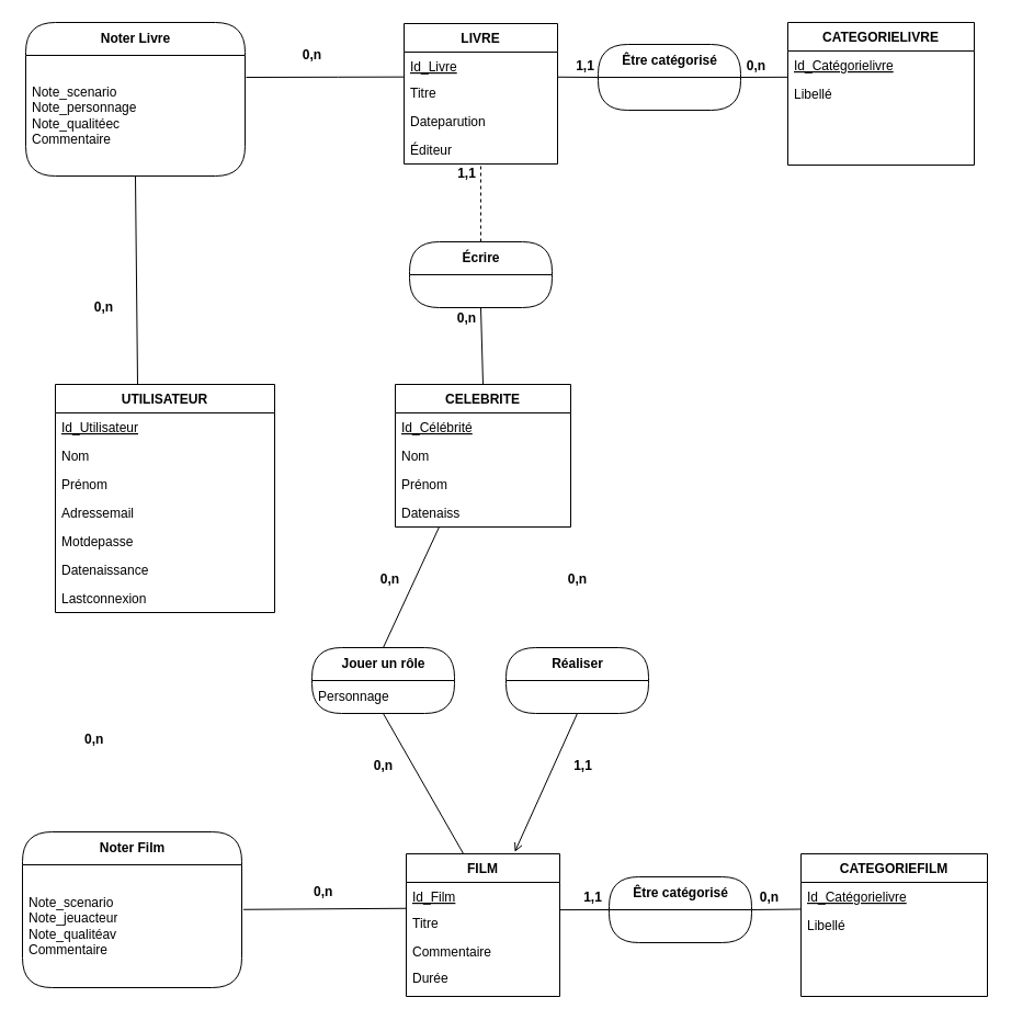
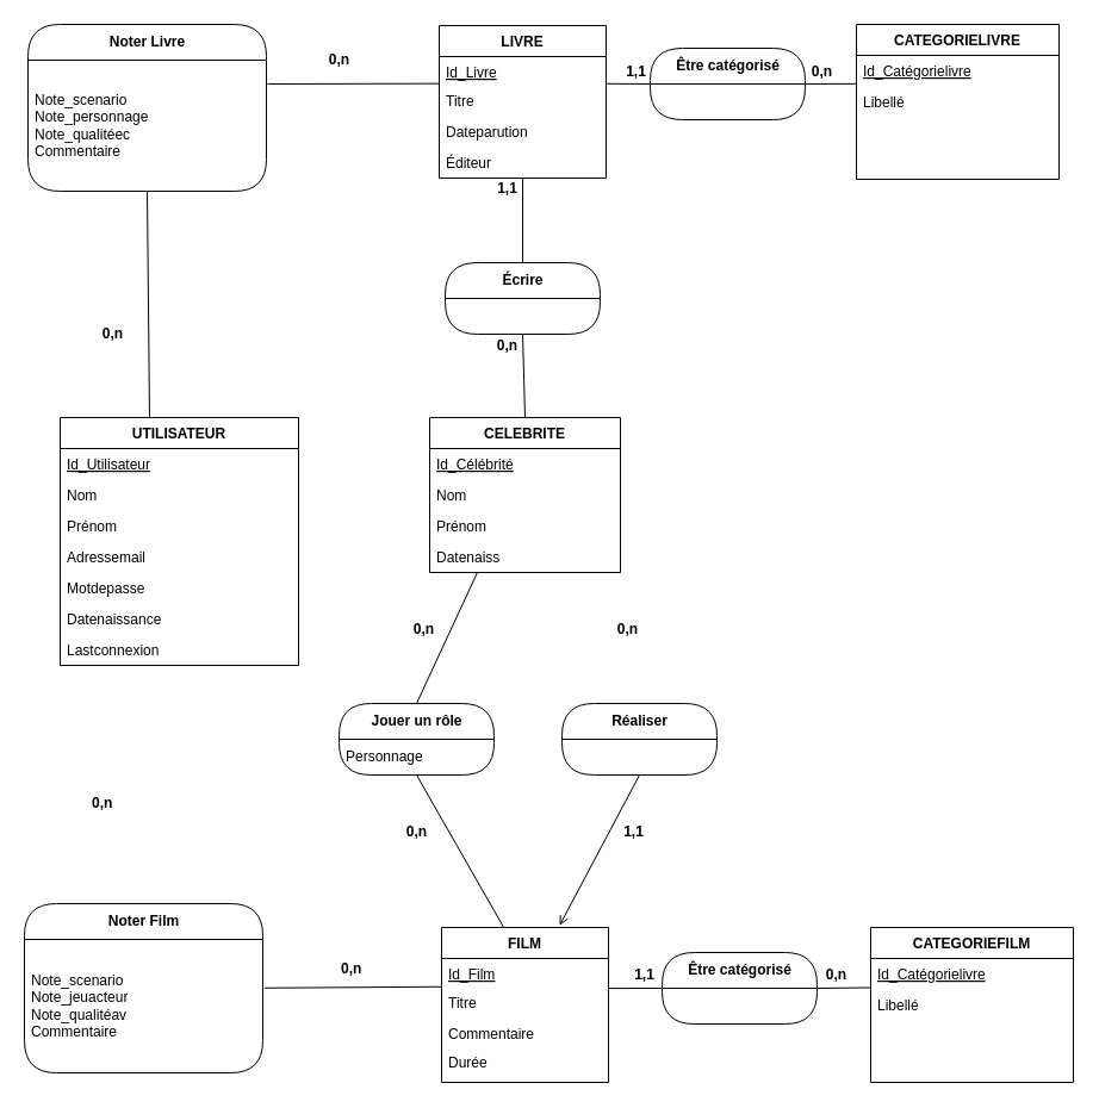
- <mxCell id="44" value="" style="endArrow=none;html=1;entryX=0.5;entryY=1;entryDx=0;entryDy=0;exitX=0.5;exitY=0;exitDx=0;exitDy=0;endFill=0;dashed=1;" parent="1" source="10" target="50" edge="1"><mxGeometry width="50" height="50" relative="1" as="geometry"><mxPoint x="438" y="240" as="sourcePoint" /><mxPoint x="528" y="190" as="targetPoint" /></mxGeometry></mxCell>
+ <mxCell id="44" value="" style="endArrow=none;html=1;entryX=0.5;entryY=1;entryDx=0;entryDy=0;exitX=0.5;exitY=0;exitDx=0;exitDy=0;endFill=0;" parent="1" source="10" target="50" edge="1"><mxGeometry width="50" height="50" relative="1" as="geometry"><mxPoint x="438" y="240" as="sourcePoint" /><mxPoint x="528" y="190" as="targetPoint" /></mxGeometry></mxCell>
- <mxCell id="66" value="Réaliser" style="swimlane;html=1;fontStyle=1;align=center;verticalAlign=middle;childLayout=stackLayout;horizontal=1;startSize=30;horizontalStack=0;resizeParent=0;resizeLast=1;container=0;fontColor=#000000;collapsible=0;rounded=1;arcSize=30;strokeColor=#000000;fillColor=#FFFFFF;swimlaneFillColor=#FFFFFF;dropTarget=0;" parent="1" vertex="1"><mxGeometry x="461" y="590" width="130" height="60" as="geometry" /></mxCell>
+ <mxCell id="66" value="Réaliser" style="swimlane;html=1;fontStyle=1;align=center;verticalAlign=middle;childLayout=stackLayout;horizontal=1;startSize=30;horizontalStack=0;resizeParent=0;resizeLast=1;container=0;fontColor=#000000;collapsible=0;rounded=1;arcSize=30;strokeColor=#000000;fillColor=#FFFFFF;swimlaneFillColor=#FFFFFF;dropTarget=0;" parent="1" vertex="1"><mxGeometry x="471" y="590" width="130" height="60" as="geometry" /></mxCell>
